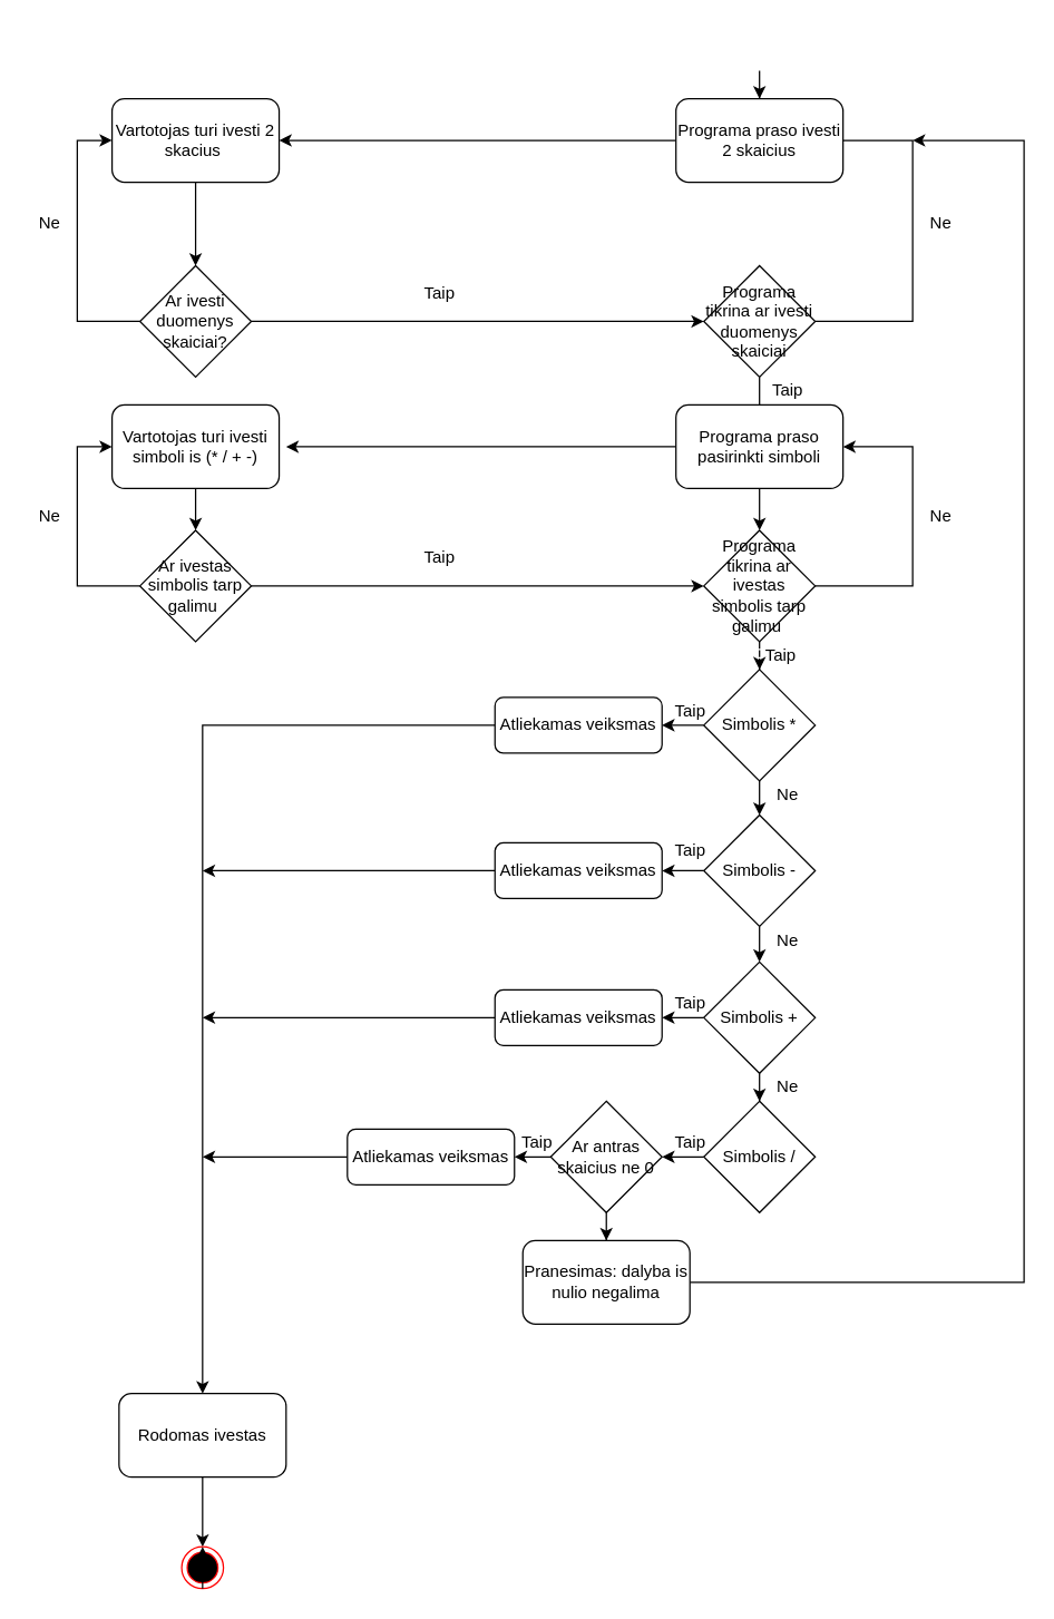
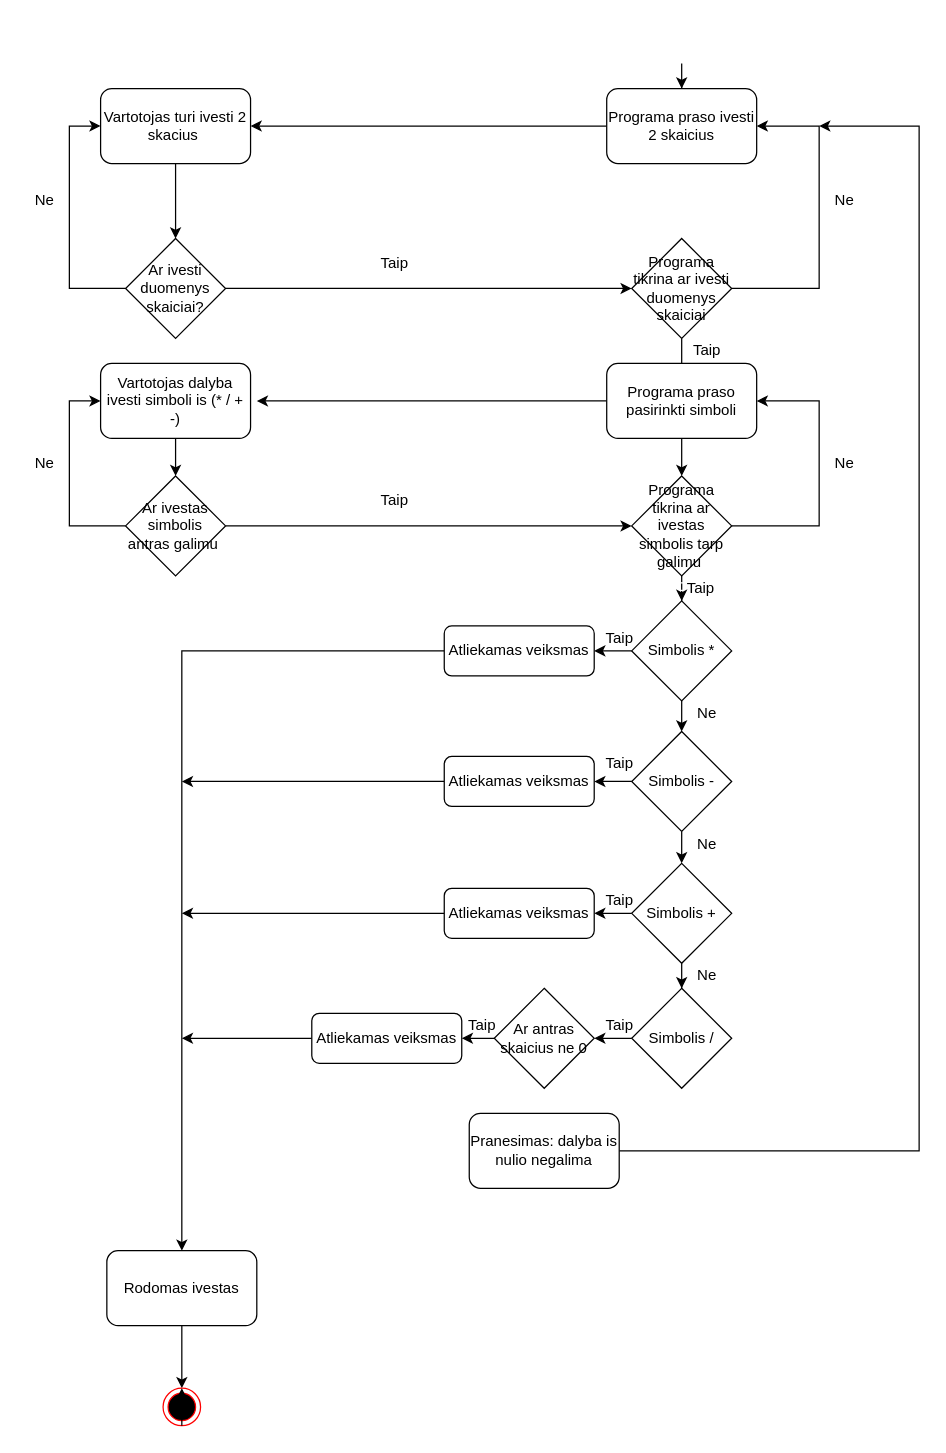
- <mxCell id="17" style="edgeStyle=orthogonalEdgeStyle;rounded=0;orthogonalLoop=1;jettySize=auto;html=1;entryX=1;entryY=0.5;entryDx=0;entryDy=0;endArrow=none;" edge="1" parent="1" source="19" target="16"><mxGeometry relative="1" as="geometry"><mxPoint x="645" y="100" as="targetPoint" /><Array as="points"><mxPoint x="655" y="230" /><mxPoint x="655" y="100" /></Array></mxGeometry></mxCell>
+ <mxCell id="17" style="edgeStyle=orthogonalEdgeStyle;rounded=0;orthogonalLoop=1;jettySize=auto;html=1;entryX=1;entryY=0.5;entryDx=0;entryDy=0;" edge="1" parent="1" source="19" target="16"><mxGeometry relative="1" as="geometry"><mxPoint x="645" y="100" as="targetPoint" /><Array as="points"><mxPoint x="655" y="230" /><mxPoint x="655" y="100" /></Array></mxGeometry></mxCell>
- <mxCell id="7" value="Vartotojas turi ivesti simboli is (* / + -)" style="whiteSpace=wrap;html=1;rounded=1;" vertex="1" parent="1"><mxGeometry x="80" y="290" width="120" height="60" as="geometry" /></mxCell>
+ <mxCell id="7" value="Vartotojas dalyba ivesti simboli is (* / + -)" style="whiteSpace=wrap;html=1;rounded=1;" vertex="1" parent="1"><mxGeometry x="80" y="290" width="120" height="60" as="geometry" /></mxCell>
- <mxCell id="14" value="Ar ivestas simbolis tarp galimu&amp;nbsp;" style="rhombus;whiteSpace=wrap;html=1;" vertex="1" parent="1"><mxGeometry x="100" y="380" width="80" height="80" as="geometry" /></mxCell>
+ <mxCell id="14" value="Ar ivestas simbolis antras galimu&amp;nbsp;" style="rhombus;whiteSpace=wrap;html=1;" vertex="1" parent="1"><mxGeometry x="100" y="380" width="80" height="80" as="geometry" /></mxCell>
- <mxCell id="53" value="" style="edgeStyle=orthogonalEdgeStyle;rounded=0;orthogonalLoop=1;jettySize=auto;html=1;" edge="1" parent="1" source="54" target="62"><mxGeometry relative="1" as="geometry" /></mxCell>
